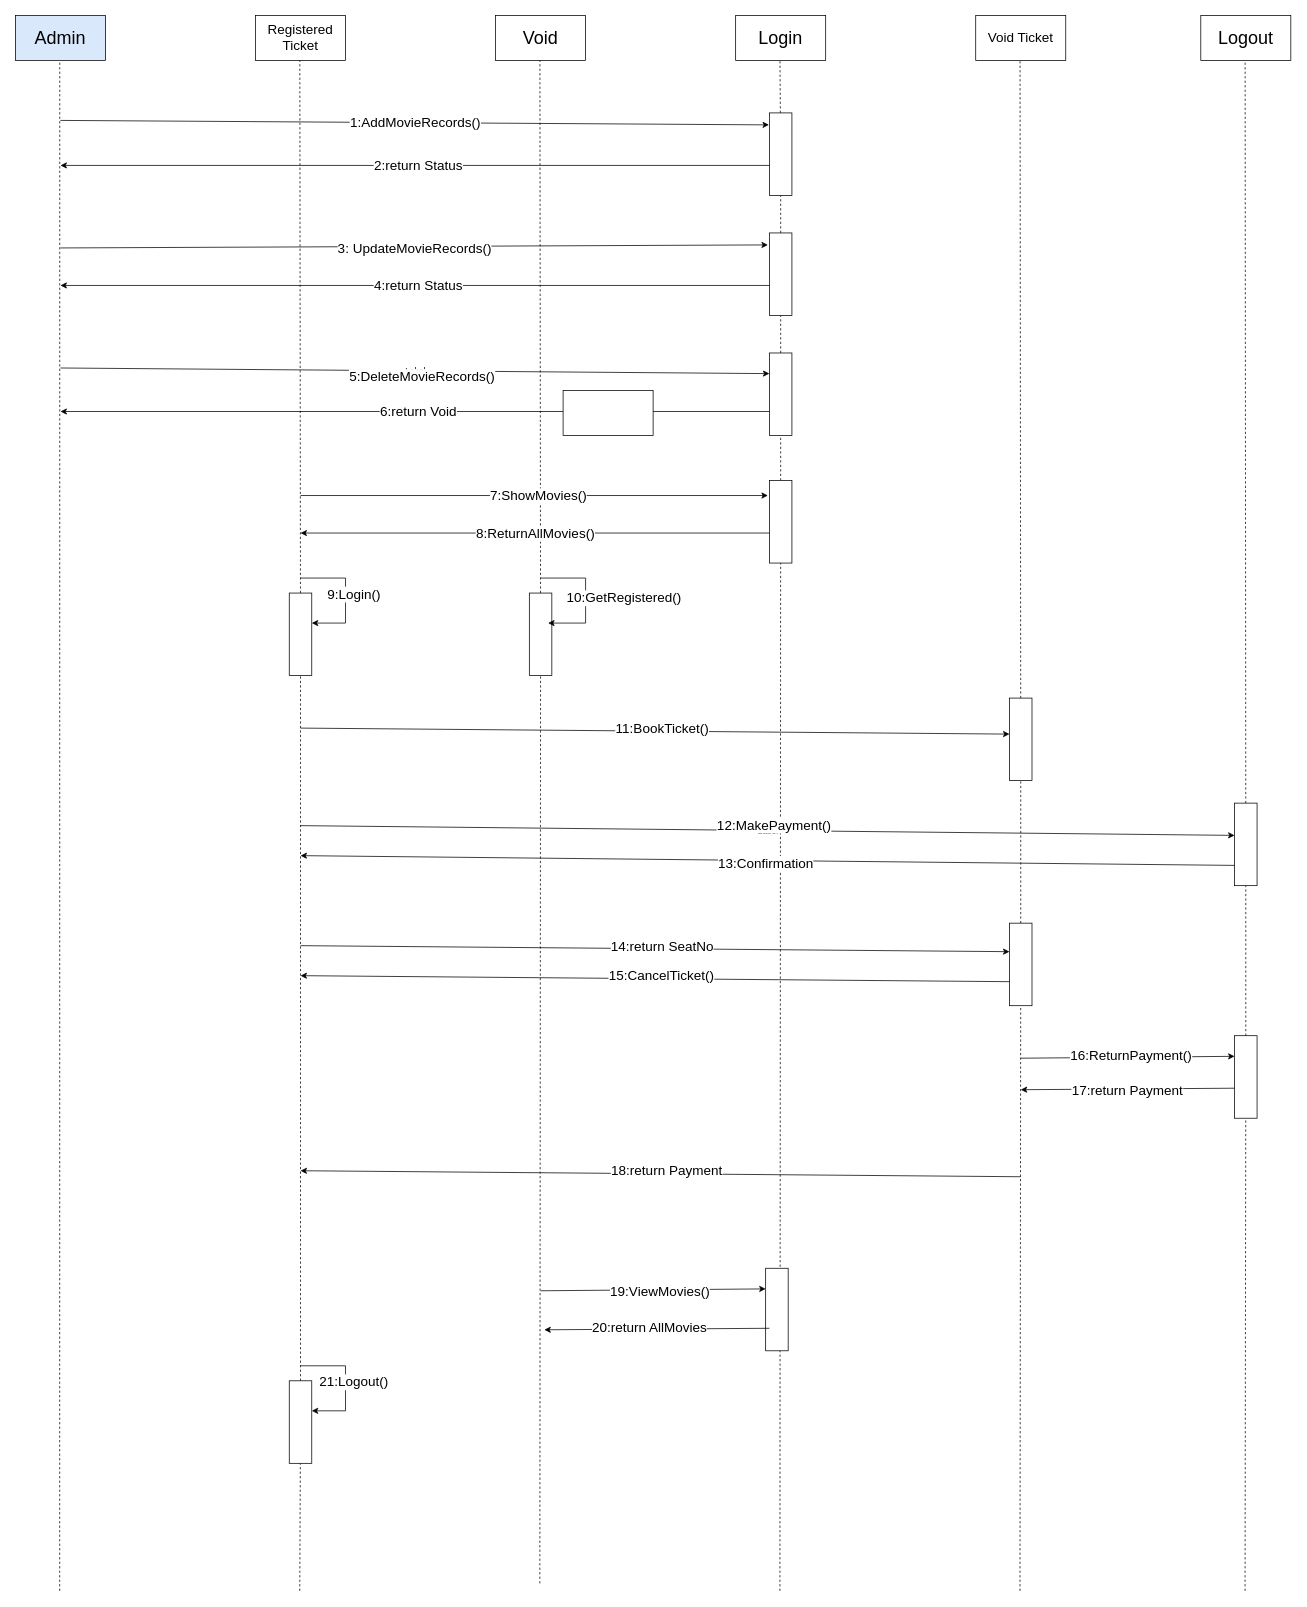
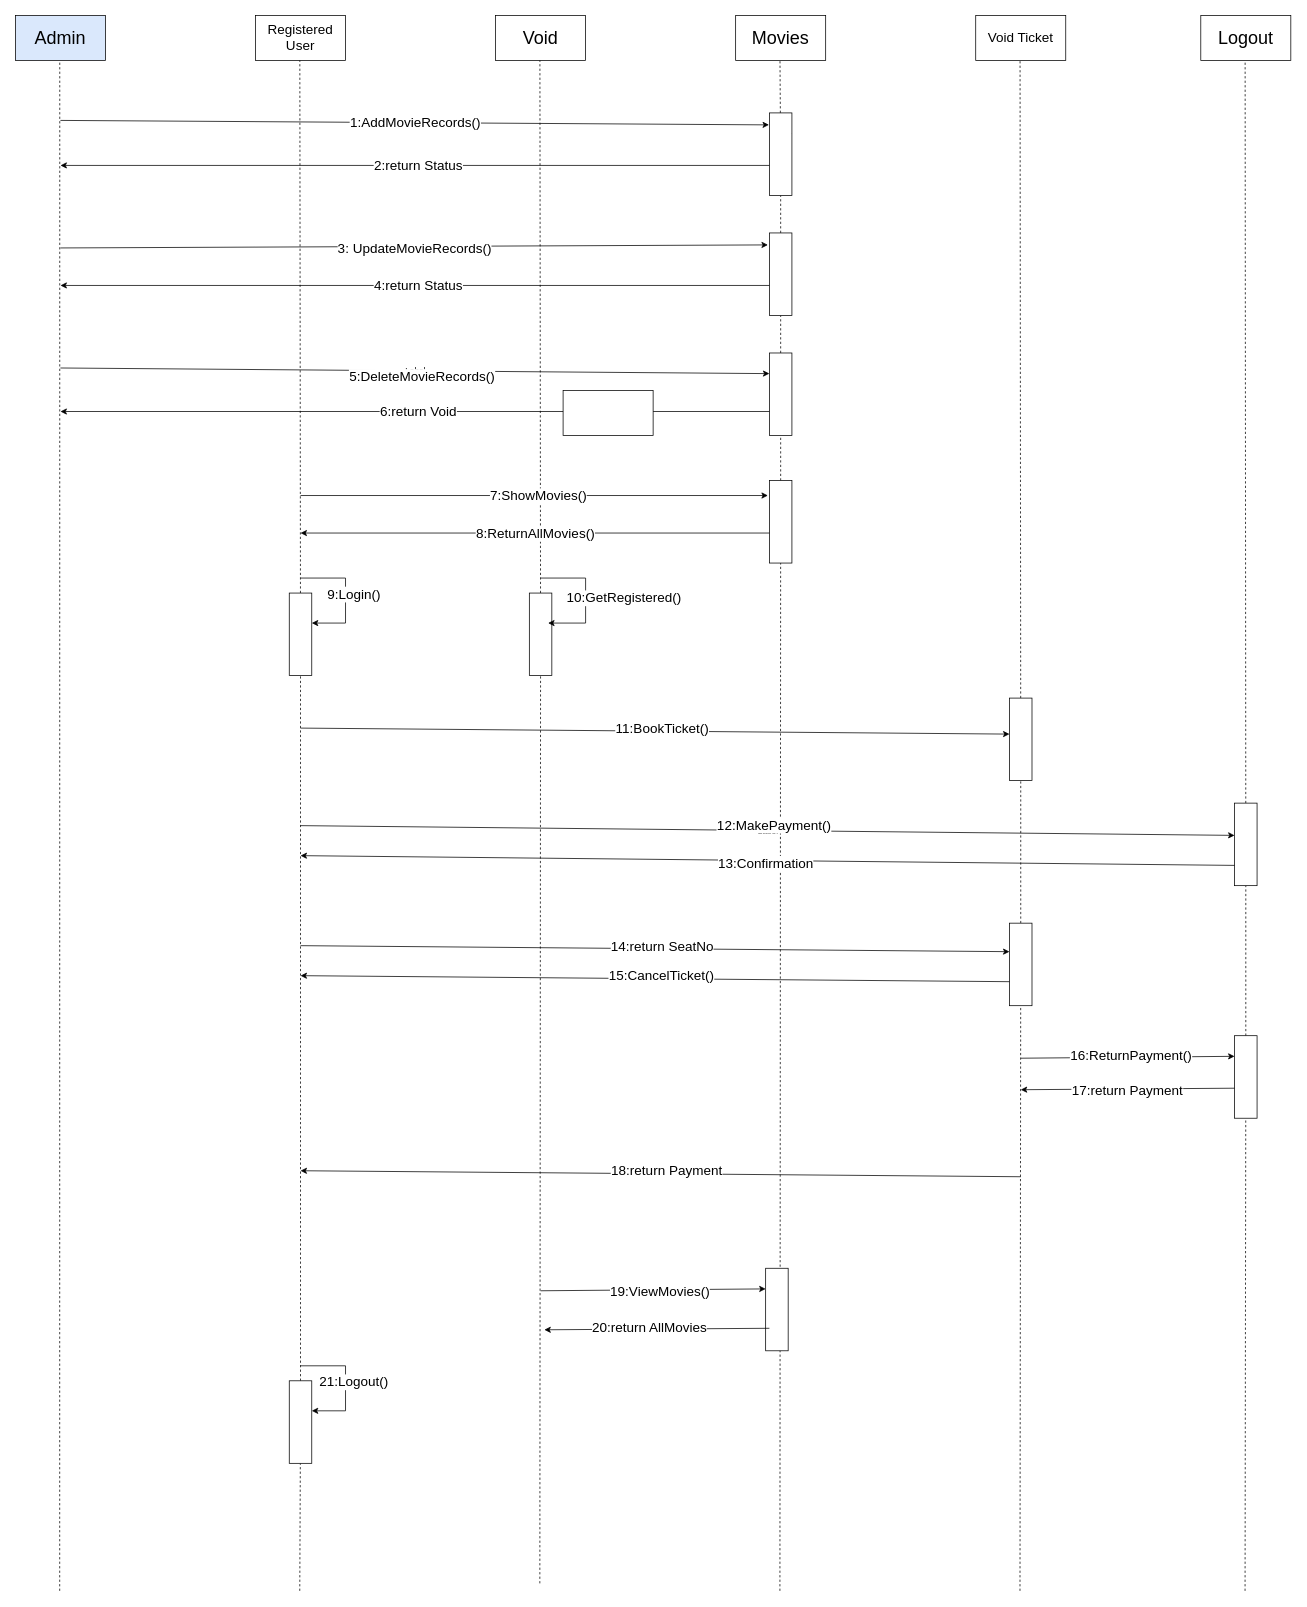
- <mxCell id="3" value="&lt;font style=&quot;font-size: 18px;&quot;&gt;Registered Ticket&lt;/font&gt;" style="rounded=0;whiteSpace=wrap;html=1;" vertex="1" parent="1"><mxGeometry x="340" y="20" width="120" height="60" as="geometry" /></mxCell>
+ <mxCell id="3" value="&lt;font style=&quot;font-size: 18px;&quot;&gt;Registered User&lt;/font&gt;" style="rounded=0;whiteSpace=wrap;html=1;" vertex="1" parent="1"><mxGeometry x="340" y="20" width="120" height="60" as="geometry" /></mxCell>
- <mxCell id="5" value="&lt;font style=&quot;font-size: 24px;&quot;&gt;Login&lt;/font&gt;" style="rounded=0;whiteSpace=wrap;html=1;" vertex="1" parent="1"><mxGeometry x="980" y="20" width="120" height="60" as="geometry" /></mxCell>
+ <mxCell id="5" value="&lt;font style=&quot;font-size: 24px;&quot;&gt;Movies&lt;/font&gt;" style="rounded=0;whiteSpace=wrap;html=1;" vertex="1" parent="1"><mxGeometry x="980" y="20" width="120" height="60" as="geometry" /></mxCell>
